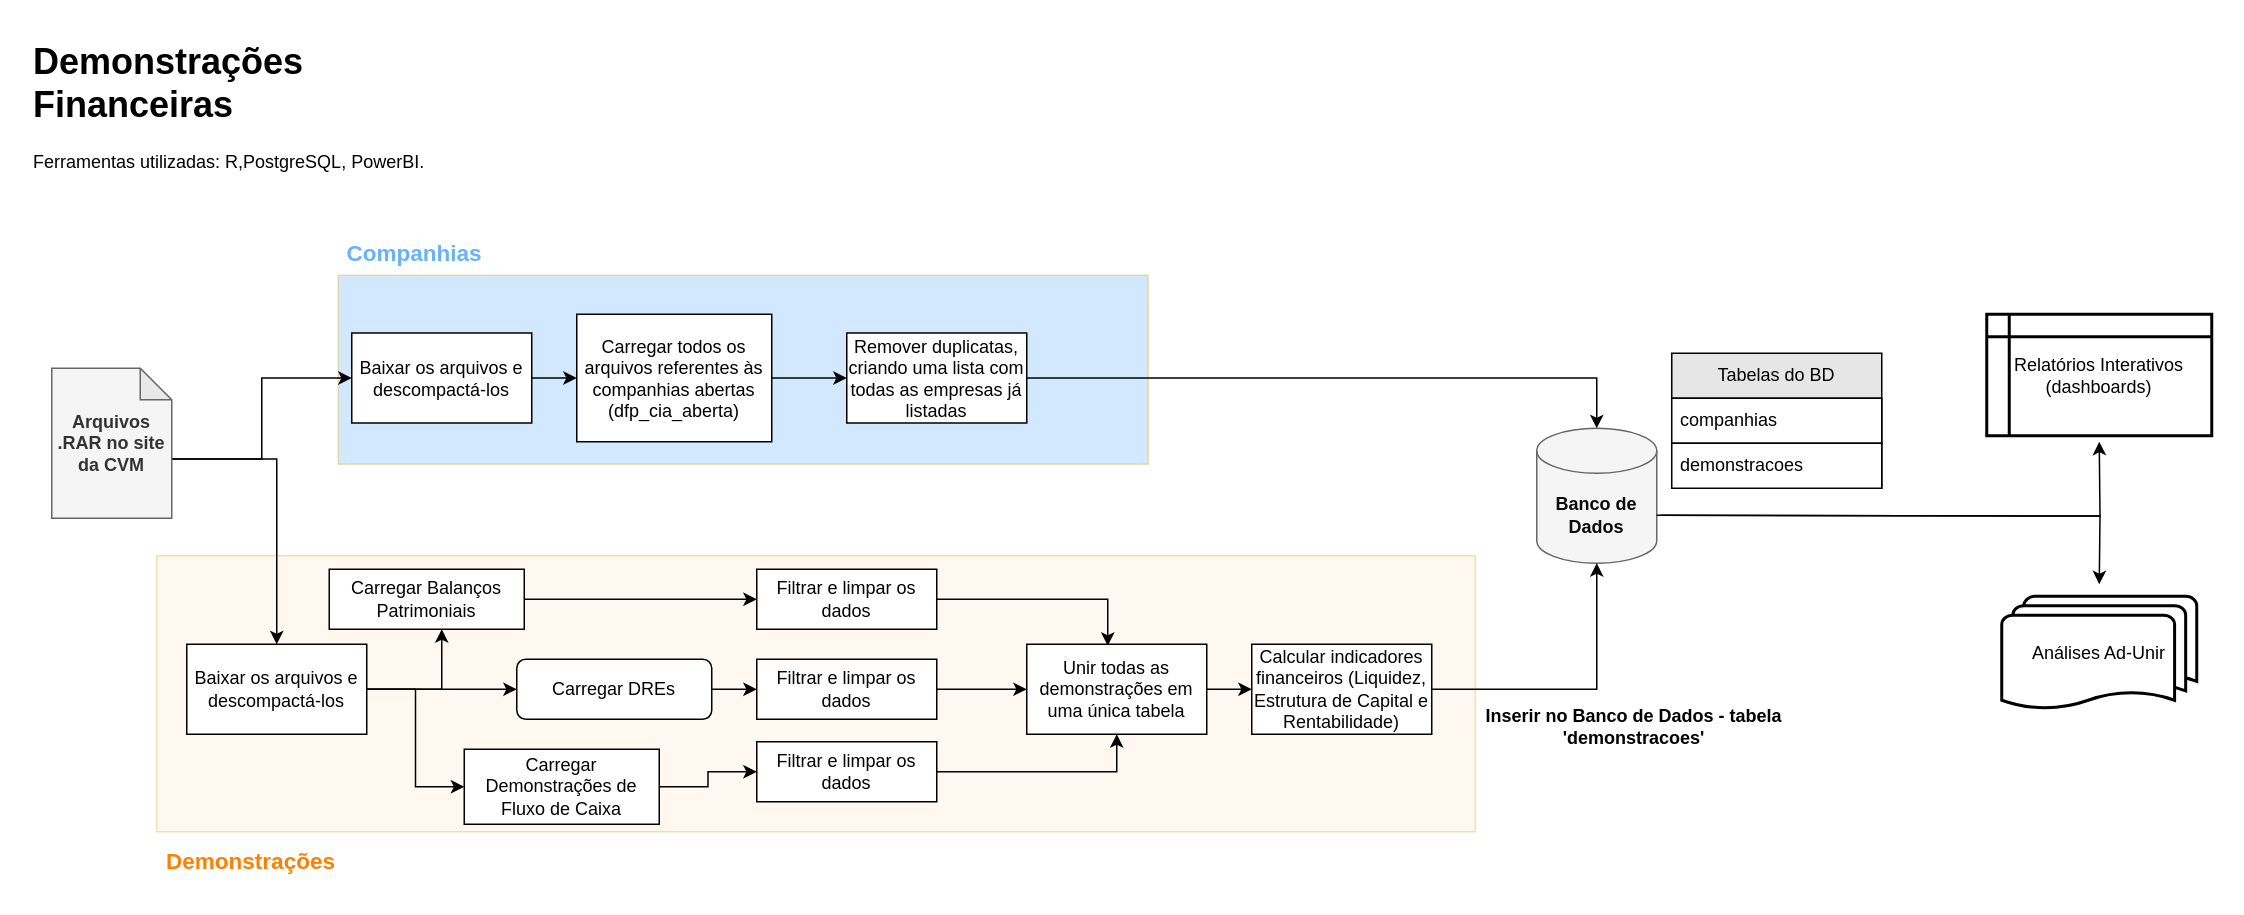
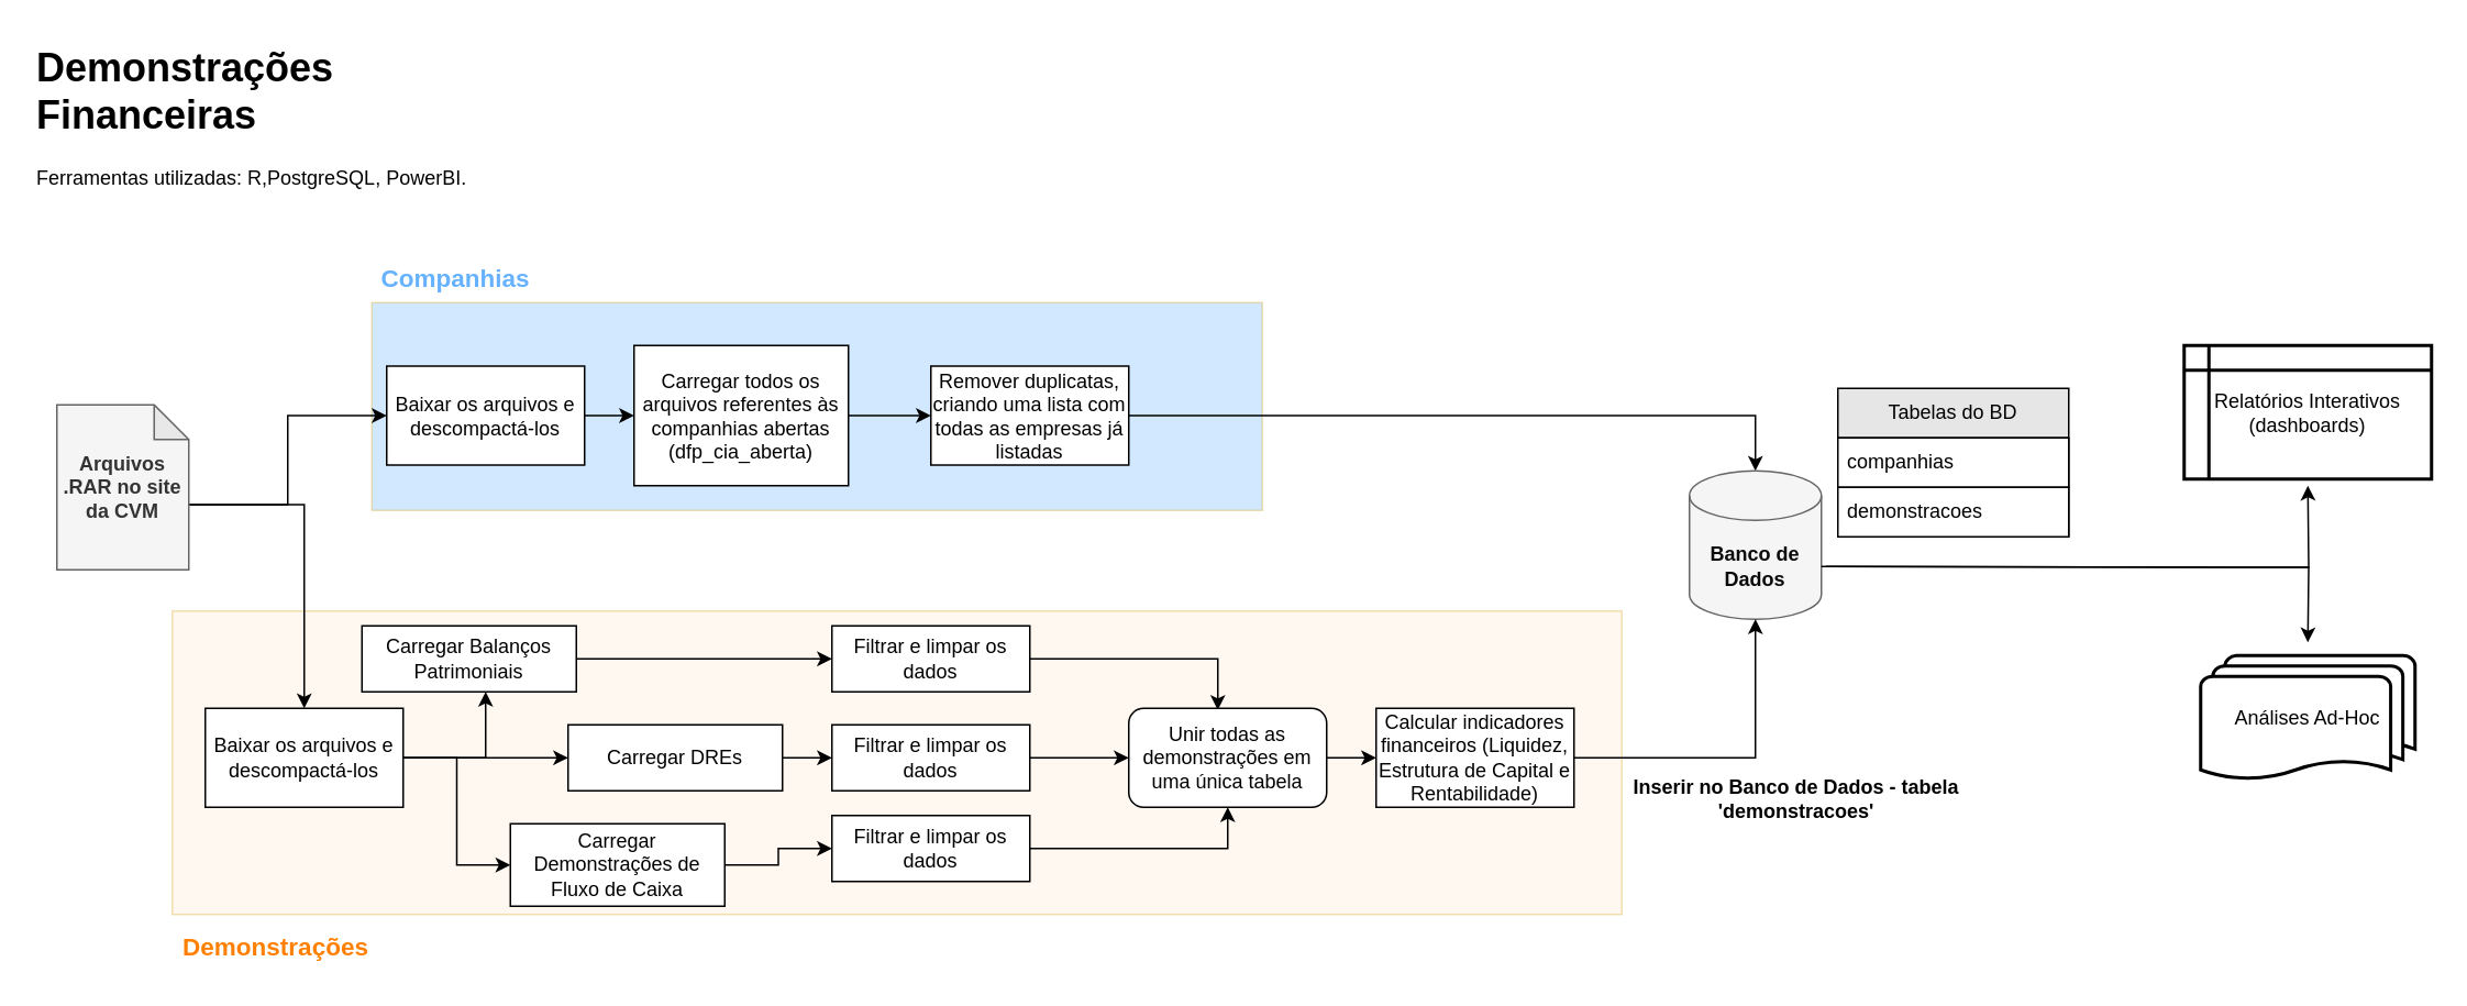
- <mxCell id="40" value="Análises Ad-Unir" style="strokeWidth=2;html=1;shape=mxgraph.flowchart.multi-document;whiteSpace=wrap;rounded=0;align=center;" parent="1" vertex="1"><mxGeometry x="1334" y="397" width="130" height="76" as="geometry" /></mxCell>
+ <mxCell id="40" value="Análises Ad-Hoc" style="strokeWidth=2;html=1;shape=mxgraph.flowchart.multi-document;whiteSpace=wrap;rounded=0;align=center;" parent="1" vertex="1"><mxGeometry x="1334" y="397" width="130" height="76" as="geometry" /></mxCell>
- <mxCell id="23" value="Carregar DREs" style="whiteSpace=wrap;html=1;rounded=1;" parent="1" vertex="1"><mxGeometry x="344" y="439" width="130" height="40" as="geometry" /></mxCell>
+ <mxCell id="23" value="Carregar DREs" style="rounded=0;whiteSpace=wrap;html=1;" parent="1" vertex="1"><mxGeometry x="344" y="439" width="130" height="40" as="geometry" /></mxCell>
- <mxCell id="33" value="Unir todas as demonstrações em uma única tabela" style="rounded=0;whiteSpace=wrap;html=1;" parent="1" vertex="1"><mxGeometry x="684" y="429" width="120" height="60" as="geometry" /></mxCell>
+ <mxCell id="33" value="Unir todas as demonstrações em uma única tabela" style="whiteSpace=wrap;html=1;rounded=1;" parent="1" vertex="1"><mxGeometry x="684" y="429" width="120" height="60" as="geometry" /></mxCell>
